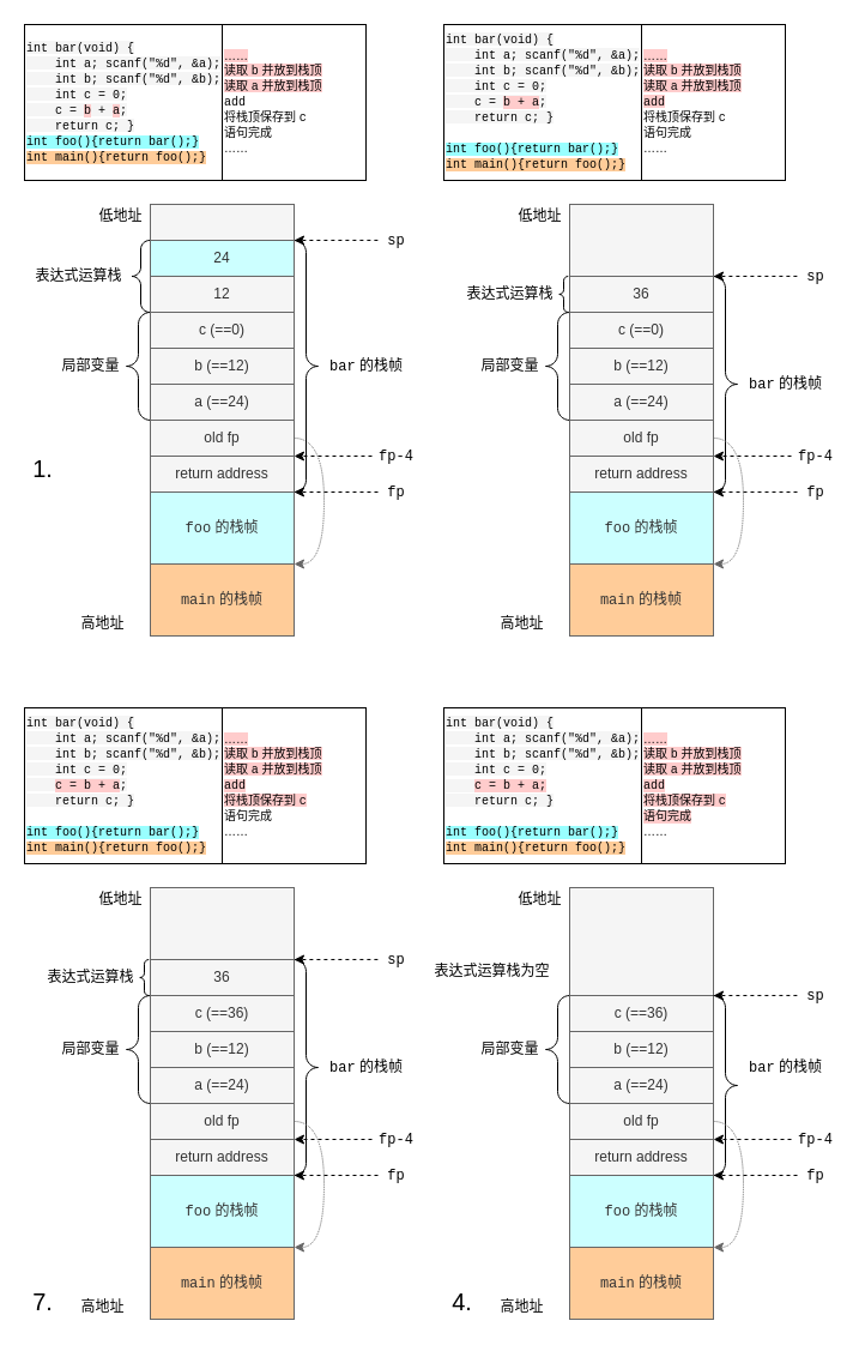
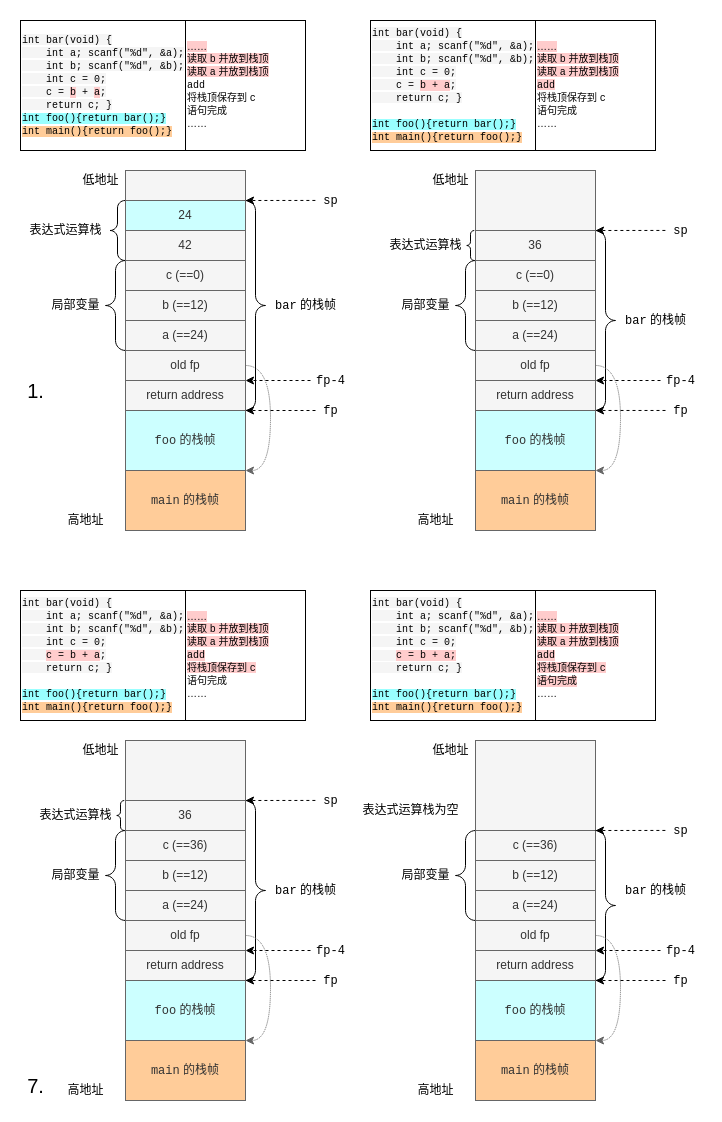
- <mxCell id="39" value="12" style="rounded=0;whiteSpace=wrap;html=1;fontSize=12;fillColor=#f5f5f5;fontColor=#333333;strokeColor=#666666;" parent="1" vertex="1"><mxGeometry x="125" y="230" width="120" height="30" as="geometry" /></mxCell>
+ <mxCell id="39" value="42" style="rounded=0;whiteSpace=wrap;html=1;fontSize=12;fillColor=#f5f5f5;fontColor=#333333;strokeColor=#666666;" parent="1" vertex="1"><mxGeometry x="125" y="230" width="120" height="30" as="geometry" /></mxCell>
- <mxCell id="81" value="4." style="text;html=1;align=center;verticalAlign=middle;resizable=0;points=[];autosize=1;fontSize=20;" parent="1" vertex="1"><mxGeometry x="370" y="1070" width="30" height="30" as="geometry" /></mxCell>
